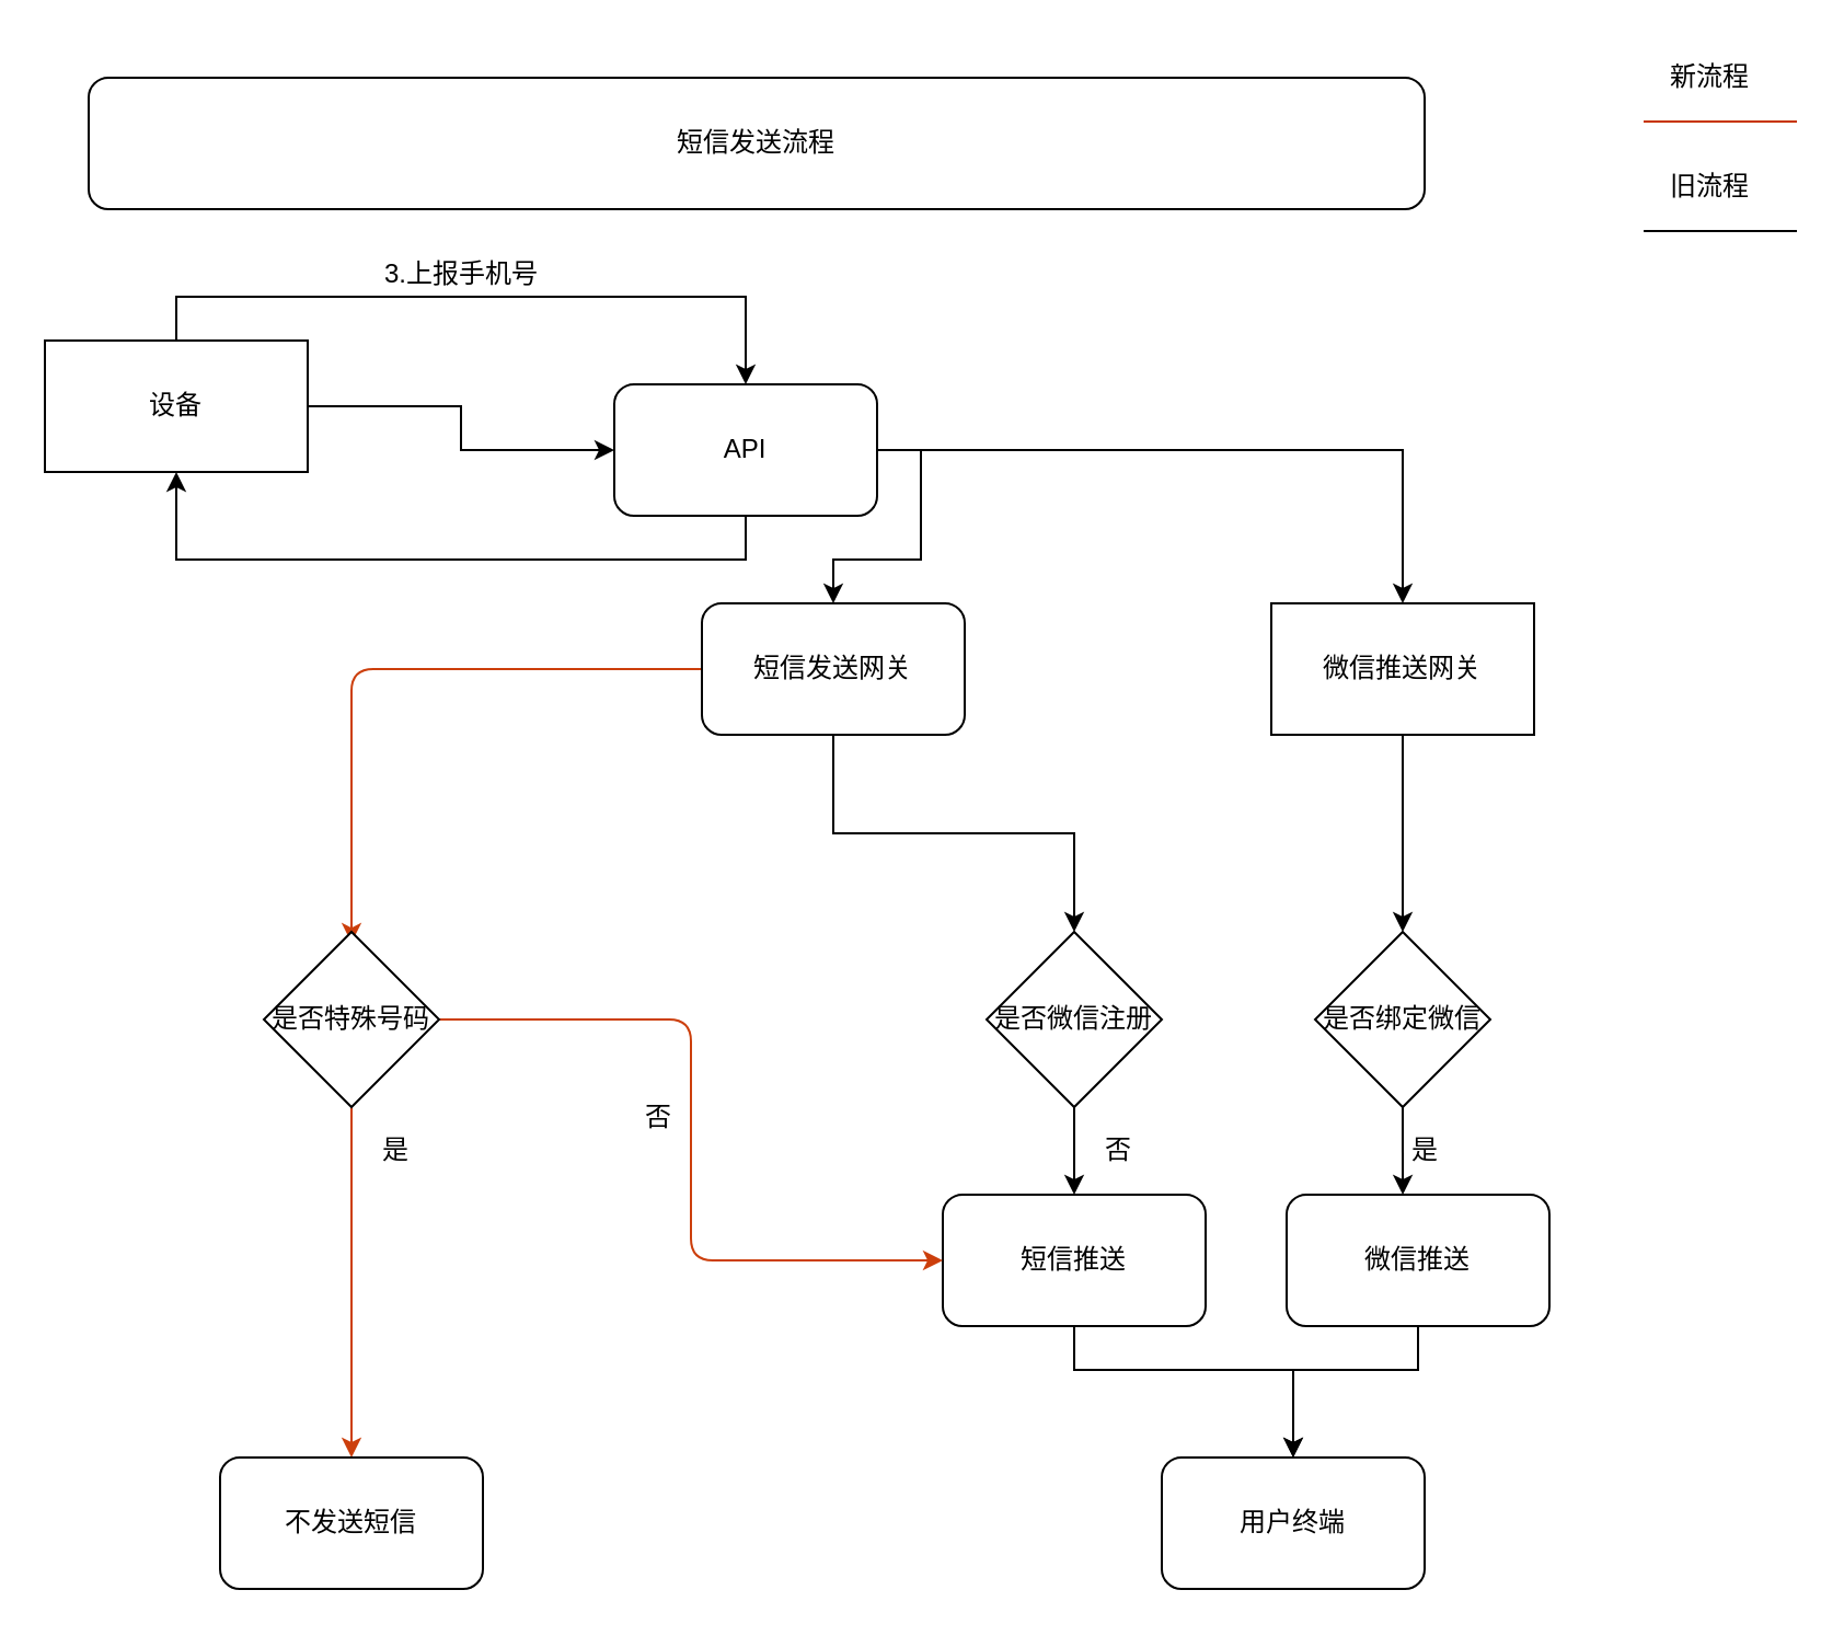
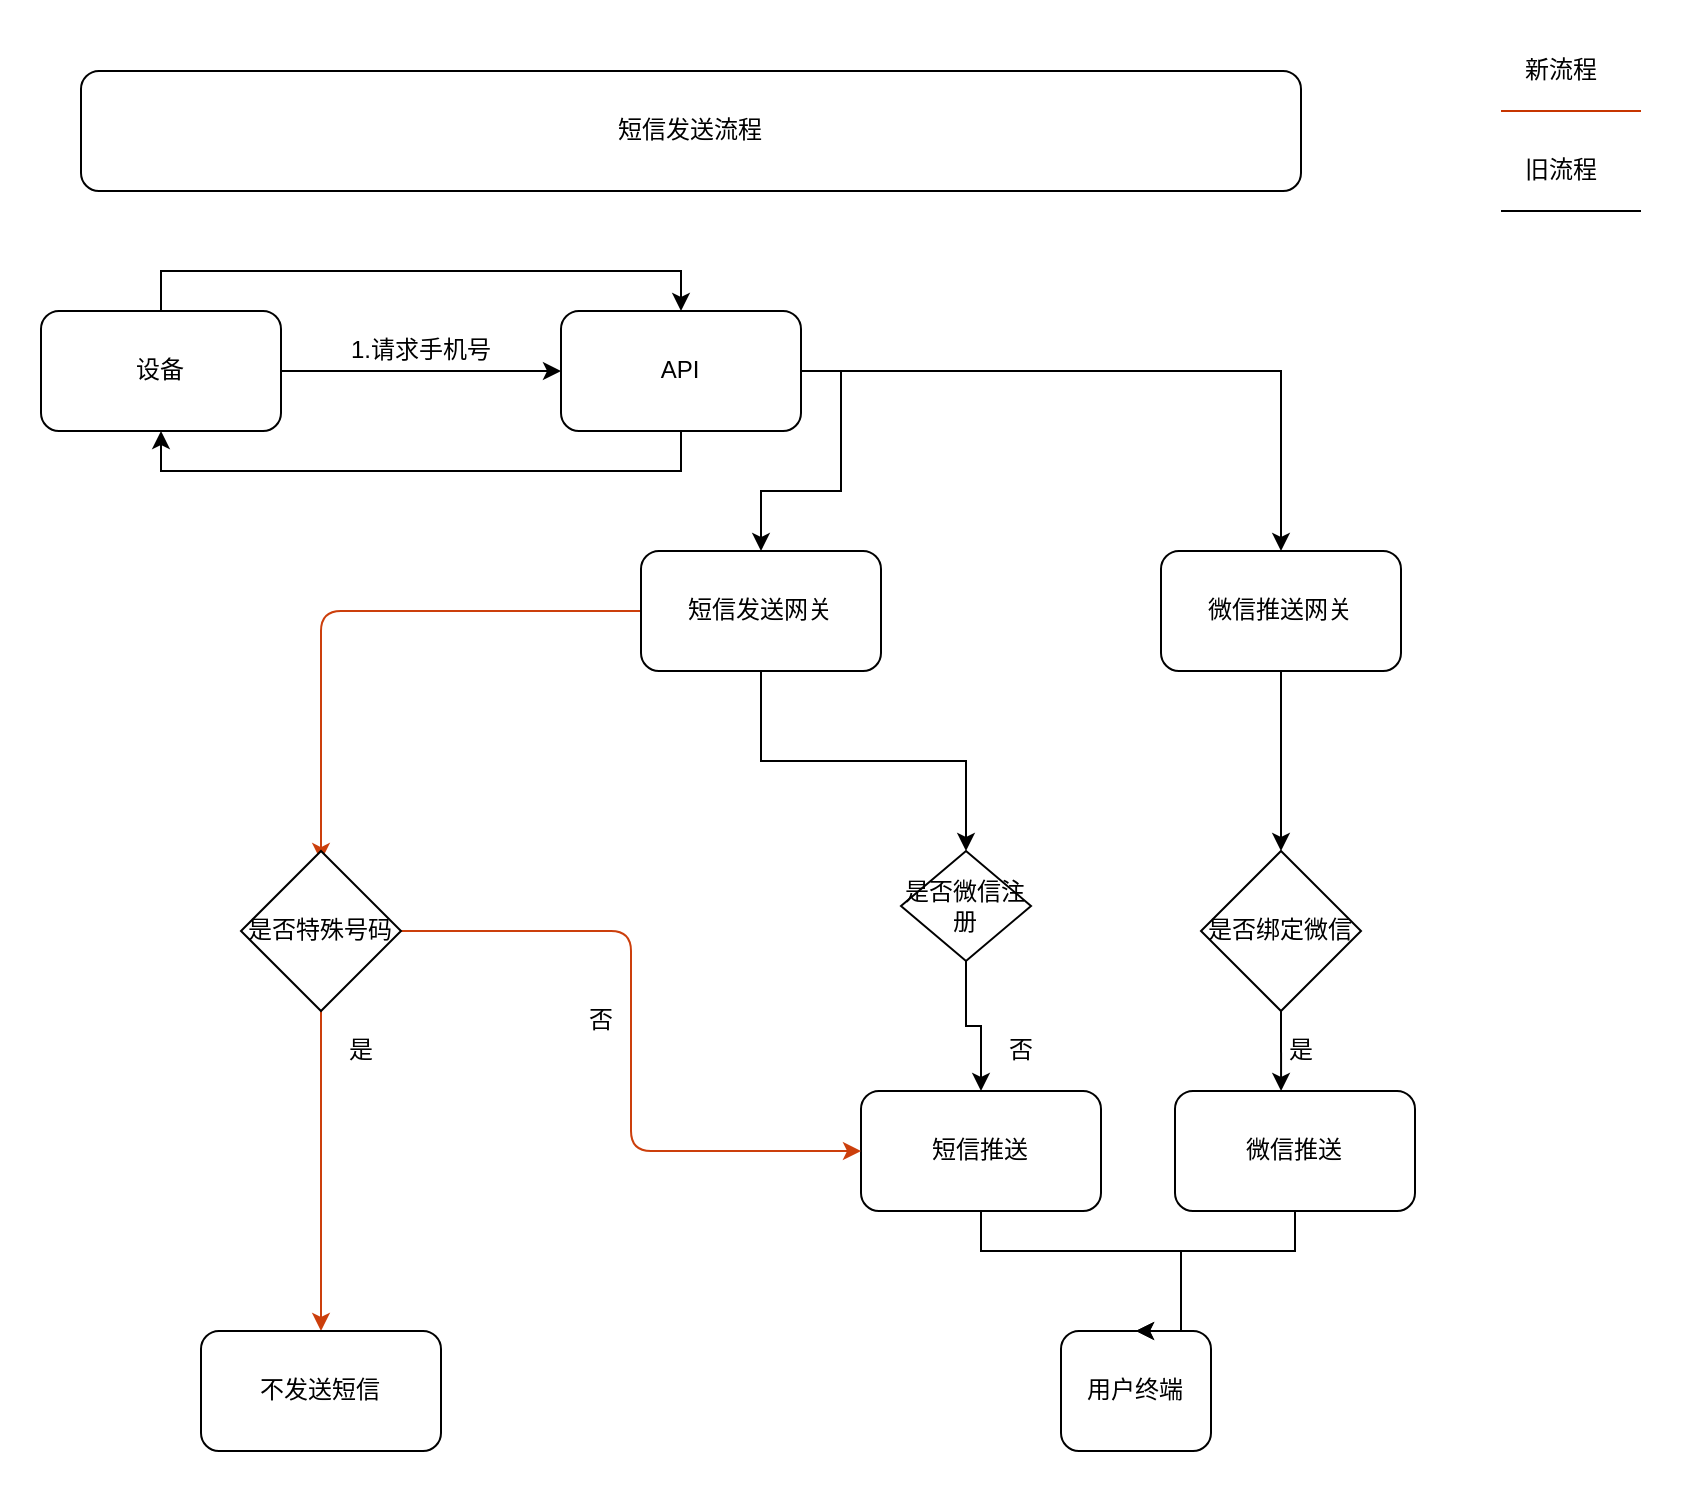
- <mxCell id="11" value="3.上报手机号" style="text;html=1;align=center;verticalAlign=middle;resizable=0;points=[];autosize=1;strokeColor=none;fillColor=none;" vertex="1" parent="1"><mxGeometry x="165" y="110" width="90" height="30" as="geometry" /></mxCell>
+ <mxCell id="10" value="1.请求手机号" style="text;html=1;align=center;verticalAlign=middle;resizable=0;points=[];autosize=1;strokeColor=none;fillColor=none;" vertex="1" parent="1"><mxGeometry x="165" y="160" width="90" height="30" as="geometry" /></mxCell>
- <mxCell id="5" value="设备" style="whiteSpace=wrap;html=1;rounded=0;" vertex="1" parent="1"><mxGeometry x="20" y="155" width="120" height="60" as="geometry" /></mxCell>
+ <mxCell id="5" value="设备" style="rounded=1;whiteSpace=wrap;html=1;" vertex="1" parent="1"><mxGeometry x="20" y="155" width="120" height="60" as="geometry" /></mxCell>
- <mxCell id="9" value="API" style="rounded=1;whiteSpace=wrap;html=1;" vertex="1" parent="1"><mxGeometry x="280" y="175" width="120" height="60" as="geometry" /></mxCell>
+ <mxCell id="9" value="API" style="rounded=1;whiteSpace=wrap;html=1;" vertex="1" parent="1"><mxGeometry x="280" y="155" width="120" height="60" as="geometry" /></mxCell>
- <mxCell id="16" value="微信推送网关" style="whiteSpace=wrap;html=1;rounded=0;" vertex="1" parent="1"><mxGeometry x="580" y="275" width="120" height="60" as="geometry" /></mxCell>
+ <mxCell id="16" value="微信推送网关" style="rounded=1;whiteSpace=wrap;html=1;" vertex="1" parent="1"><mxGeometry x="580" y="275" width="120" height="60" as="geometry" /></mxCell>
- <mxCell id="19" value="是否微信注册" style="rhombus;whiteSpace=wrap;html=1;" vertex="1" parent="1"><mxGeometry x="450" y="425" width="80" height="80" as="geometry" /></mxCell>
+ <mxCell id="19" value="是否微信注册" style="rhombus;whiteSpace=wrap;html=1;" vertex="1" parent="1"><mxGeometry x="450" y="425" width="65" height="55" as="geometry" /></mxCell>
- <mxCell id="17" value="用户终端" style="rounded=1;whiteSpace=wrap;html=1;" vertex="1" parent="1"><mxGeometry x="530" y="665" width="120" height="60" as="geometry" /></mxCell>
+ <mxCell id="17" value="用户终端" style="rounded=1;whiteSpace=wrap;html=1;" vertex="1" parent="1"><mxGeometry x="530" y="665" width="75" height="60" as="geometry" /></mxCell>
